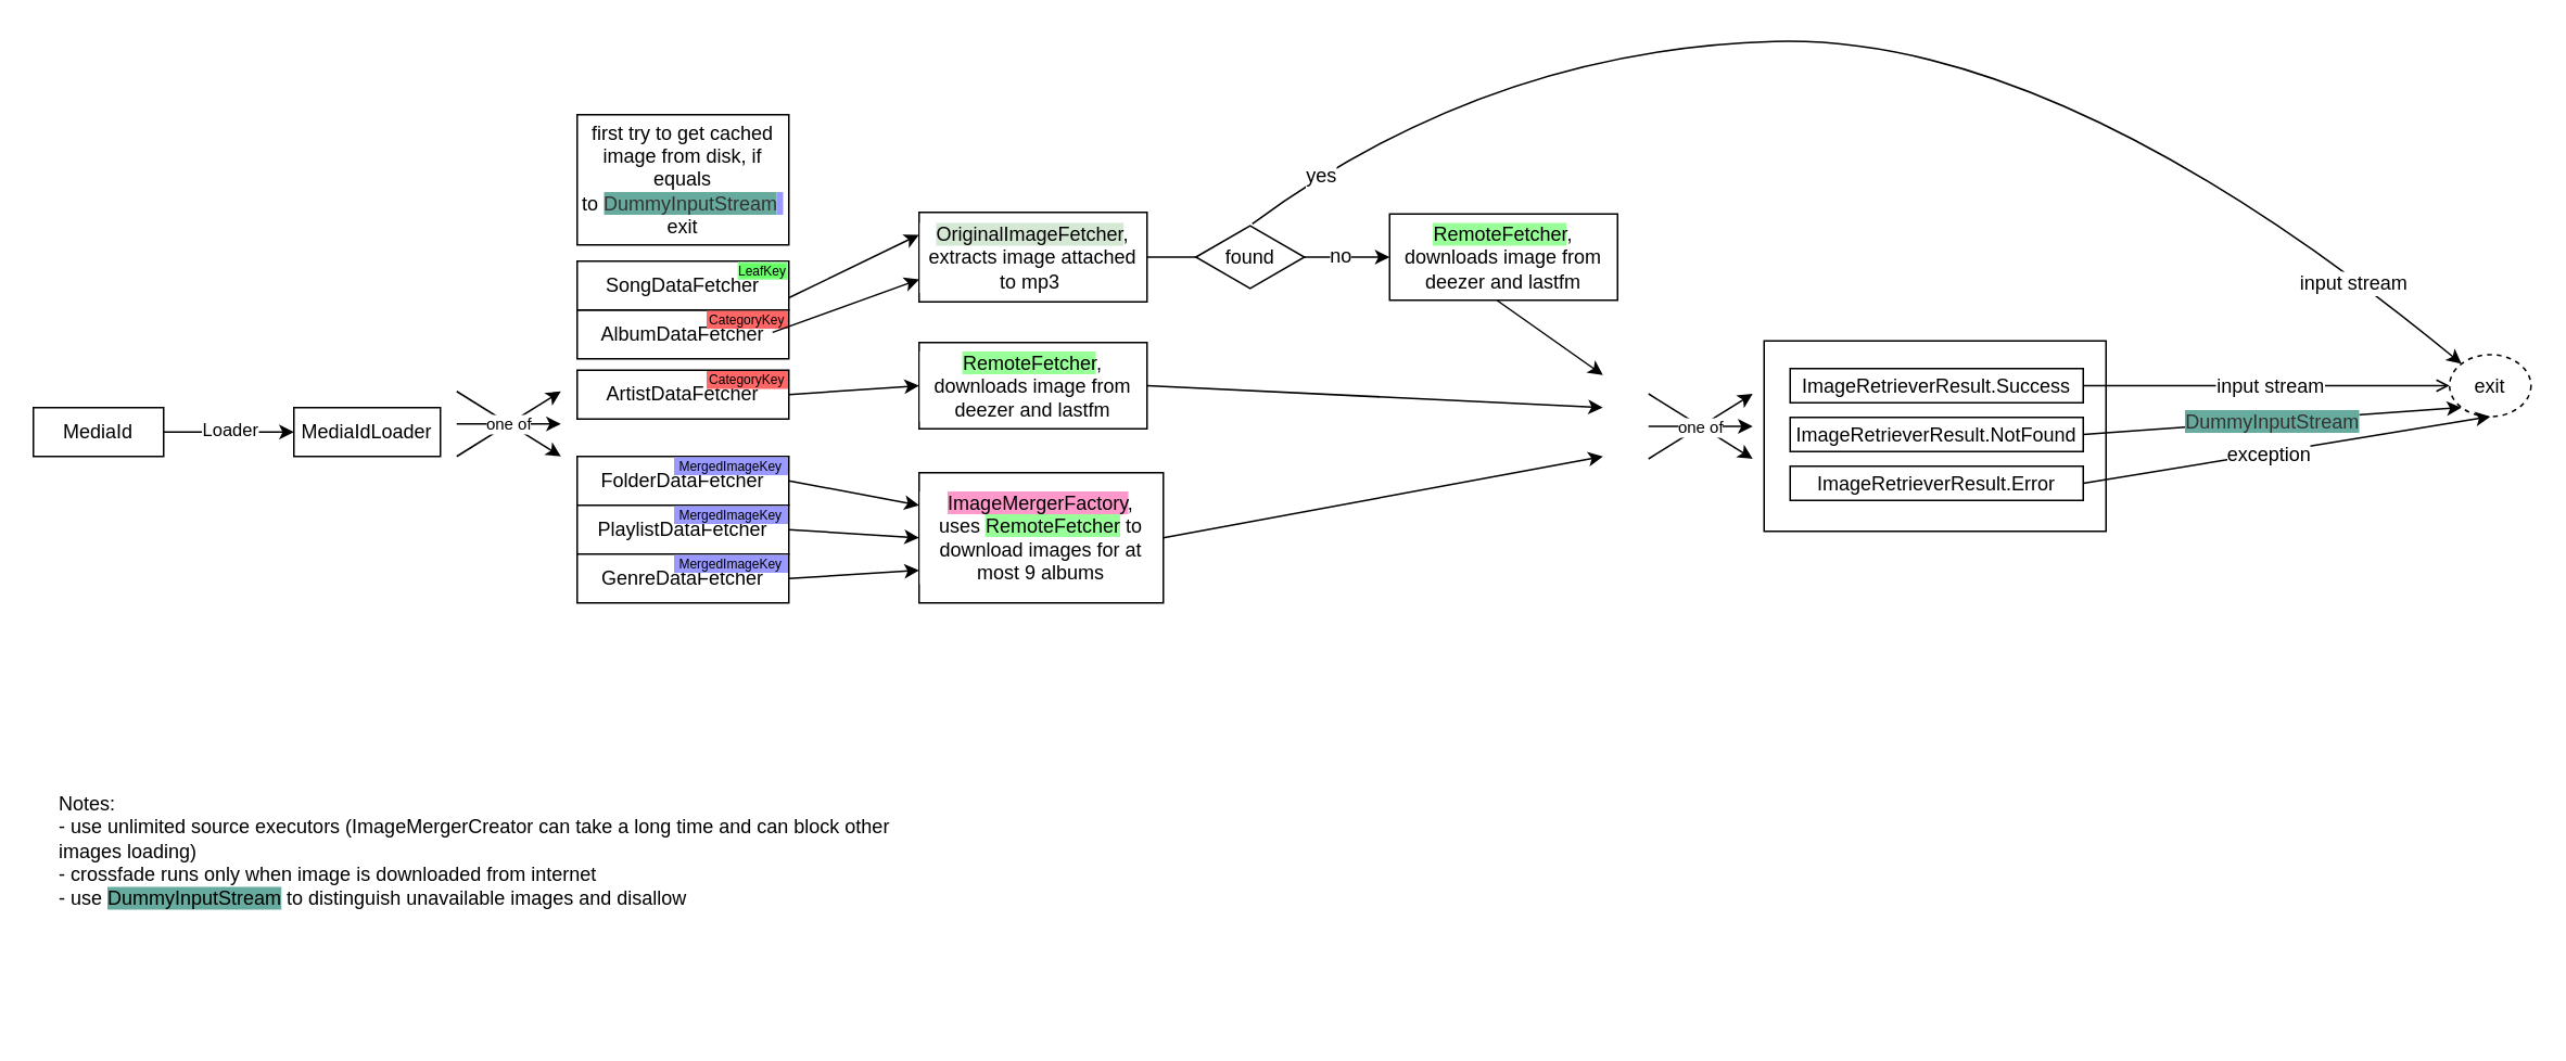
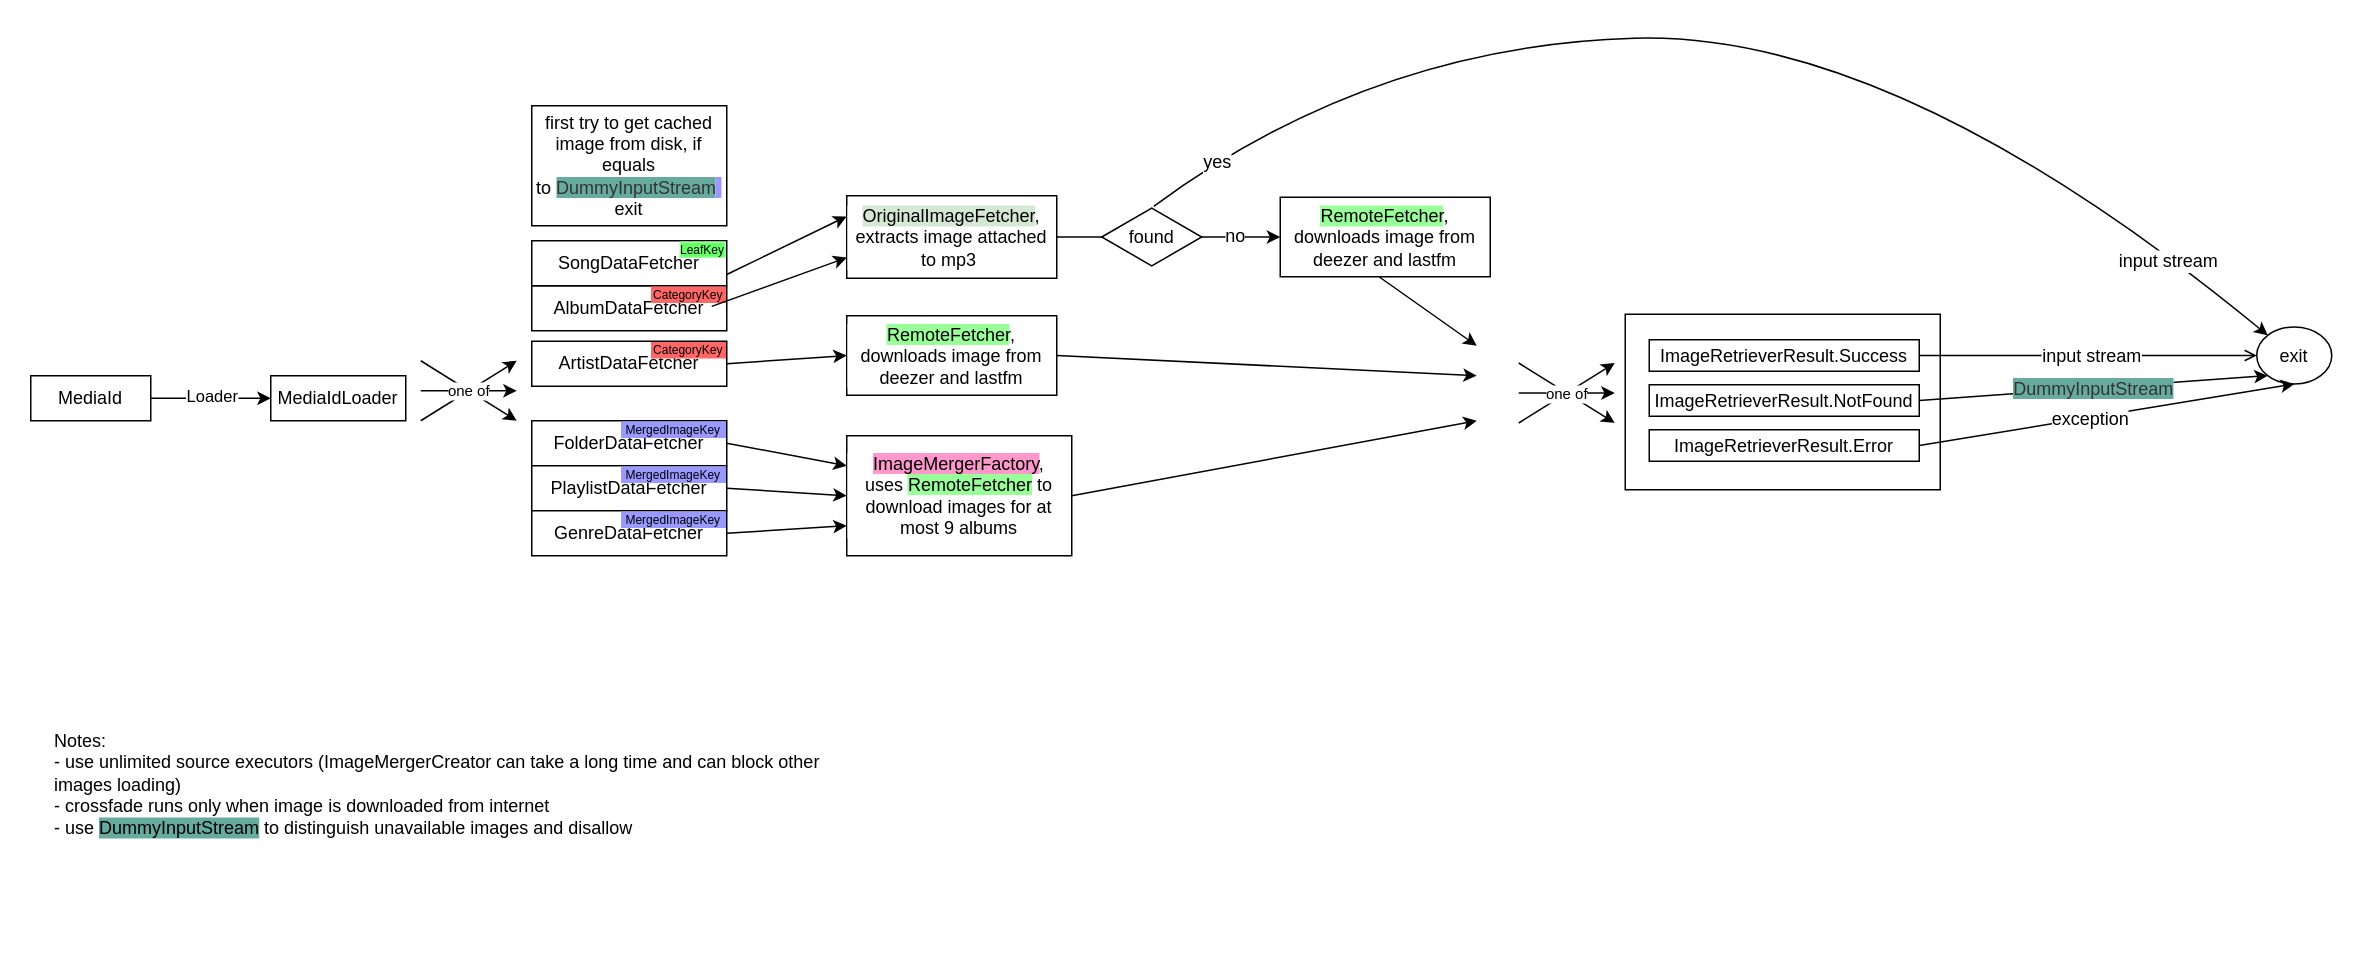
- <mxCell id="46" value="exit" style="ellipse;whiteSpace=wrap;html=1;shadow=0;labelBackgroundColor=#FFFFFF;strokeColor=#000000;fontSize=12;fontColor=#000000;fillColor=#FFFFFF;dashed=1;" vertex="1" parent="1"><mxGeometry x="1504" y="217.5" width="50" height="38" as="geometry" /></mxCell>
+ <mxCell id="46" value="exit" style="ellipse;whiteSpace=wrap;html=1;shadow=0;labelBackgroundColor=#FFFFFF;strokeColor=#000000;fontSize=12;fontColor=#000000;fillColor=#FFFFFF;" vertex="1" parent="1"><mxGeometry x="1504" y="217.5" width="50" height="38" as="geometry" /></mxCell>
